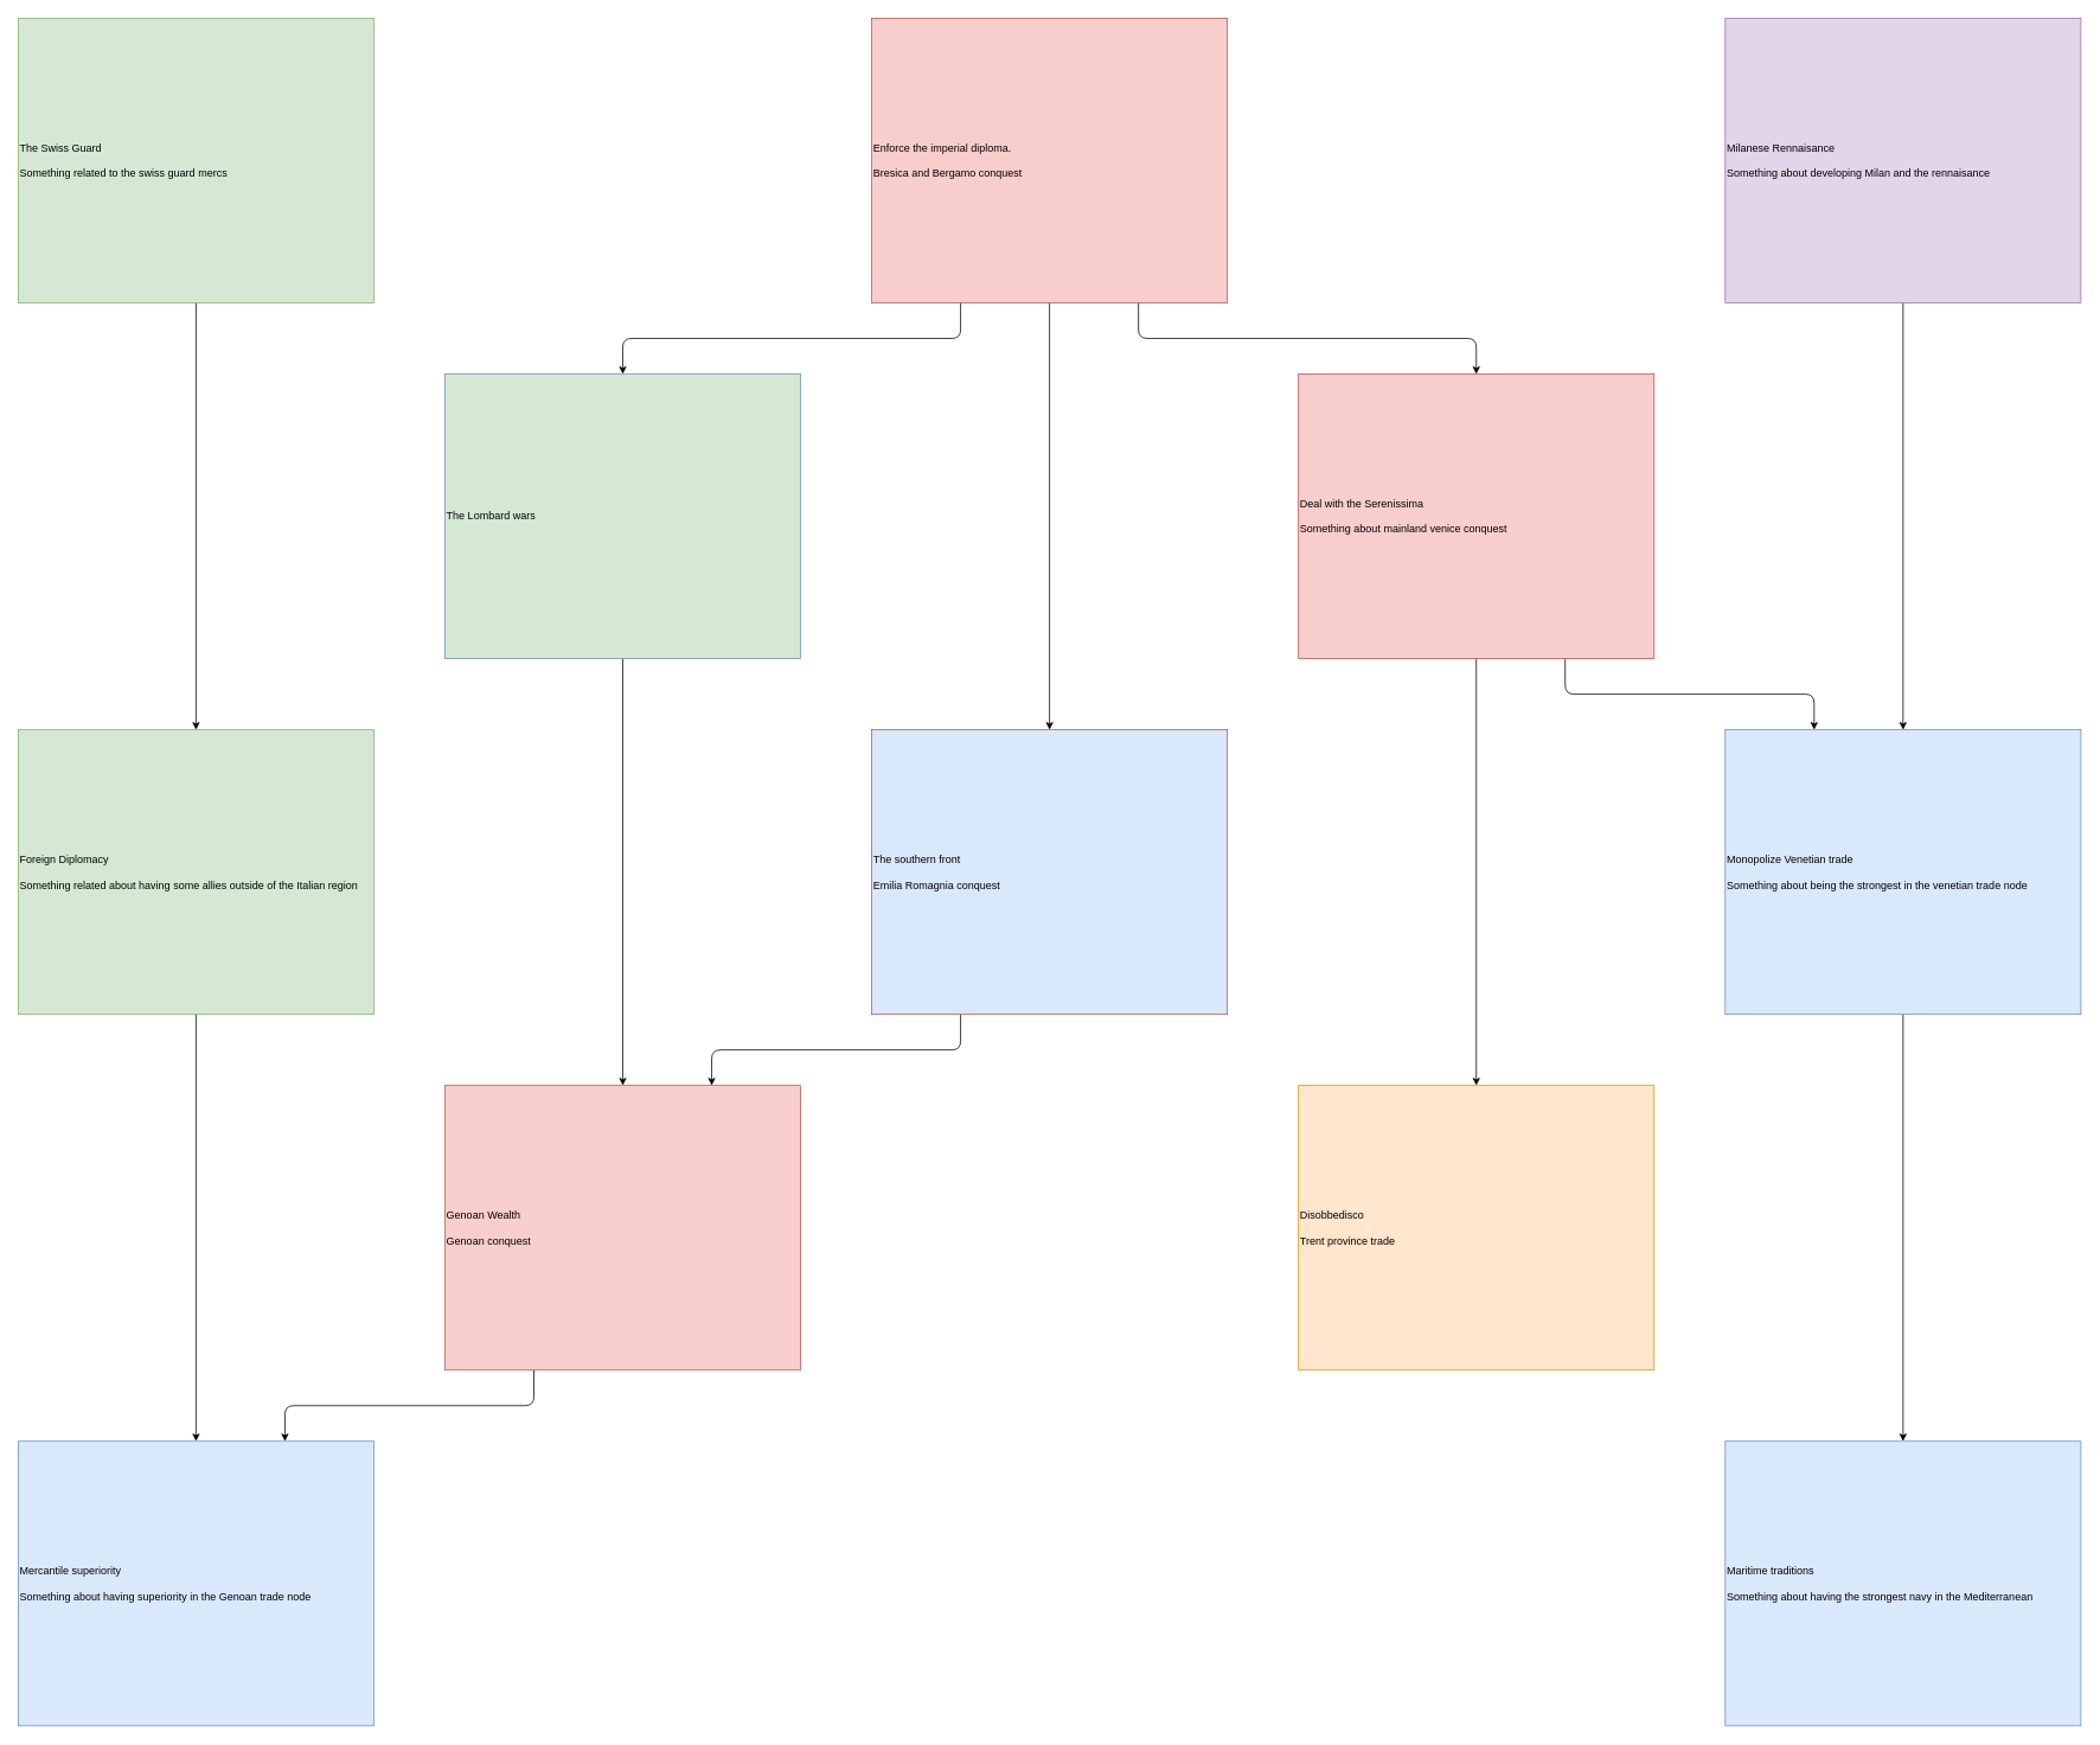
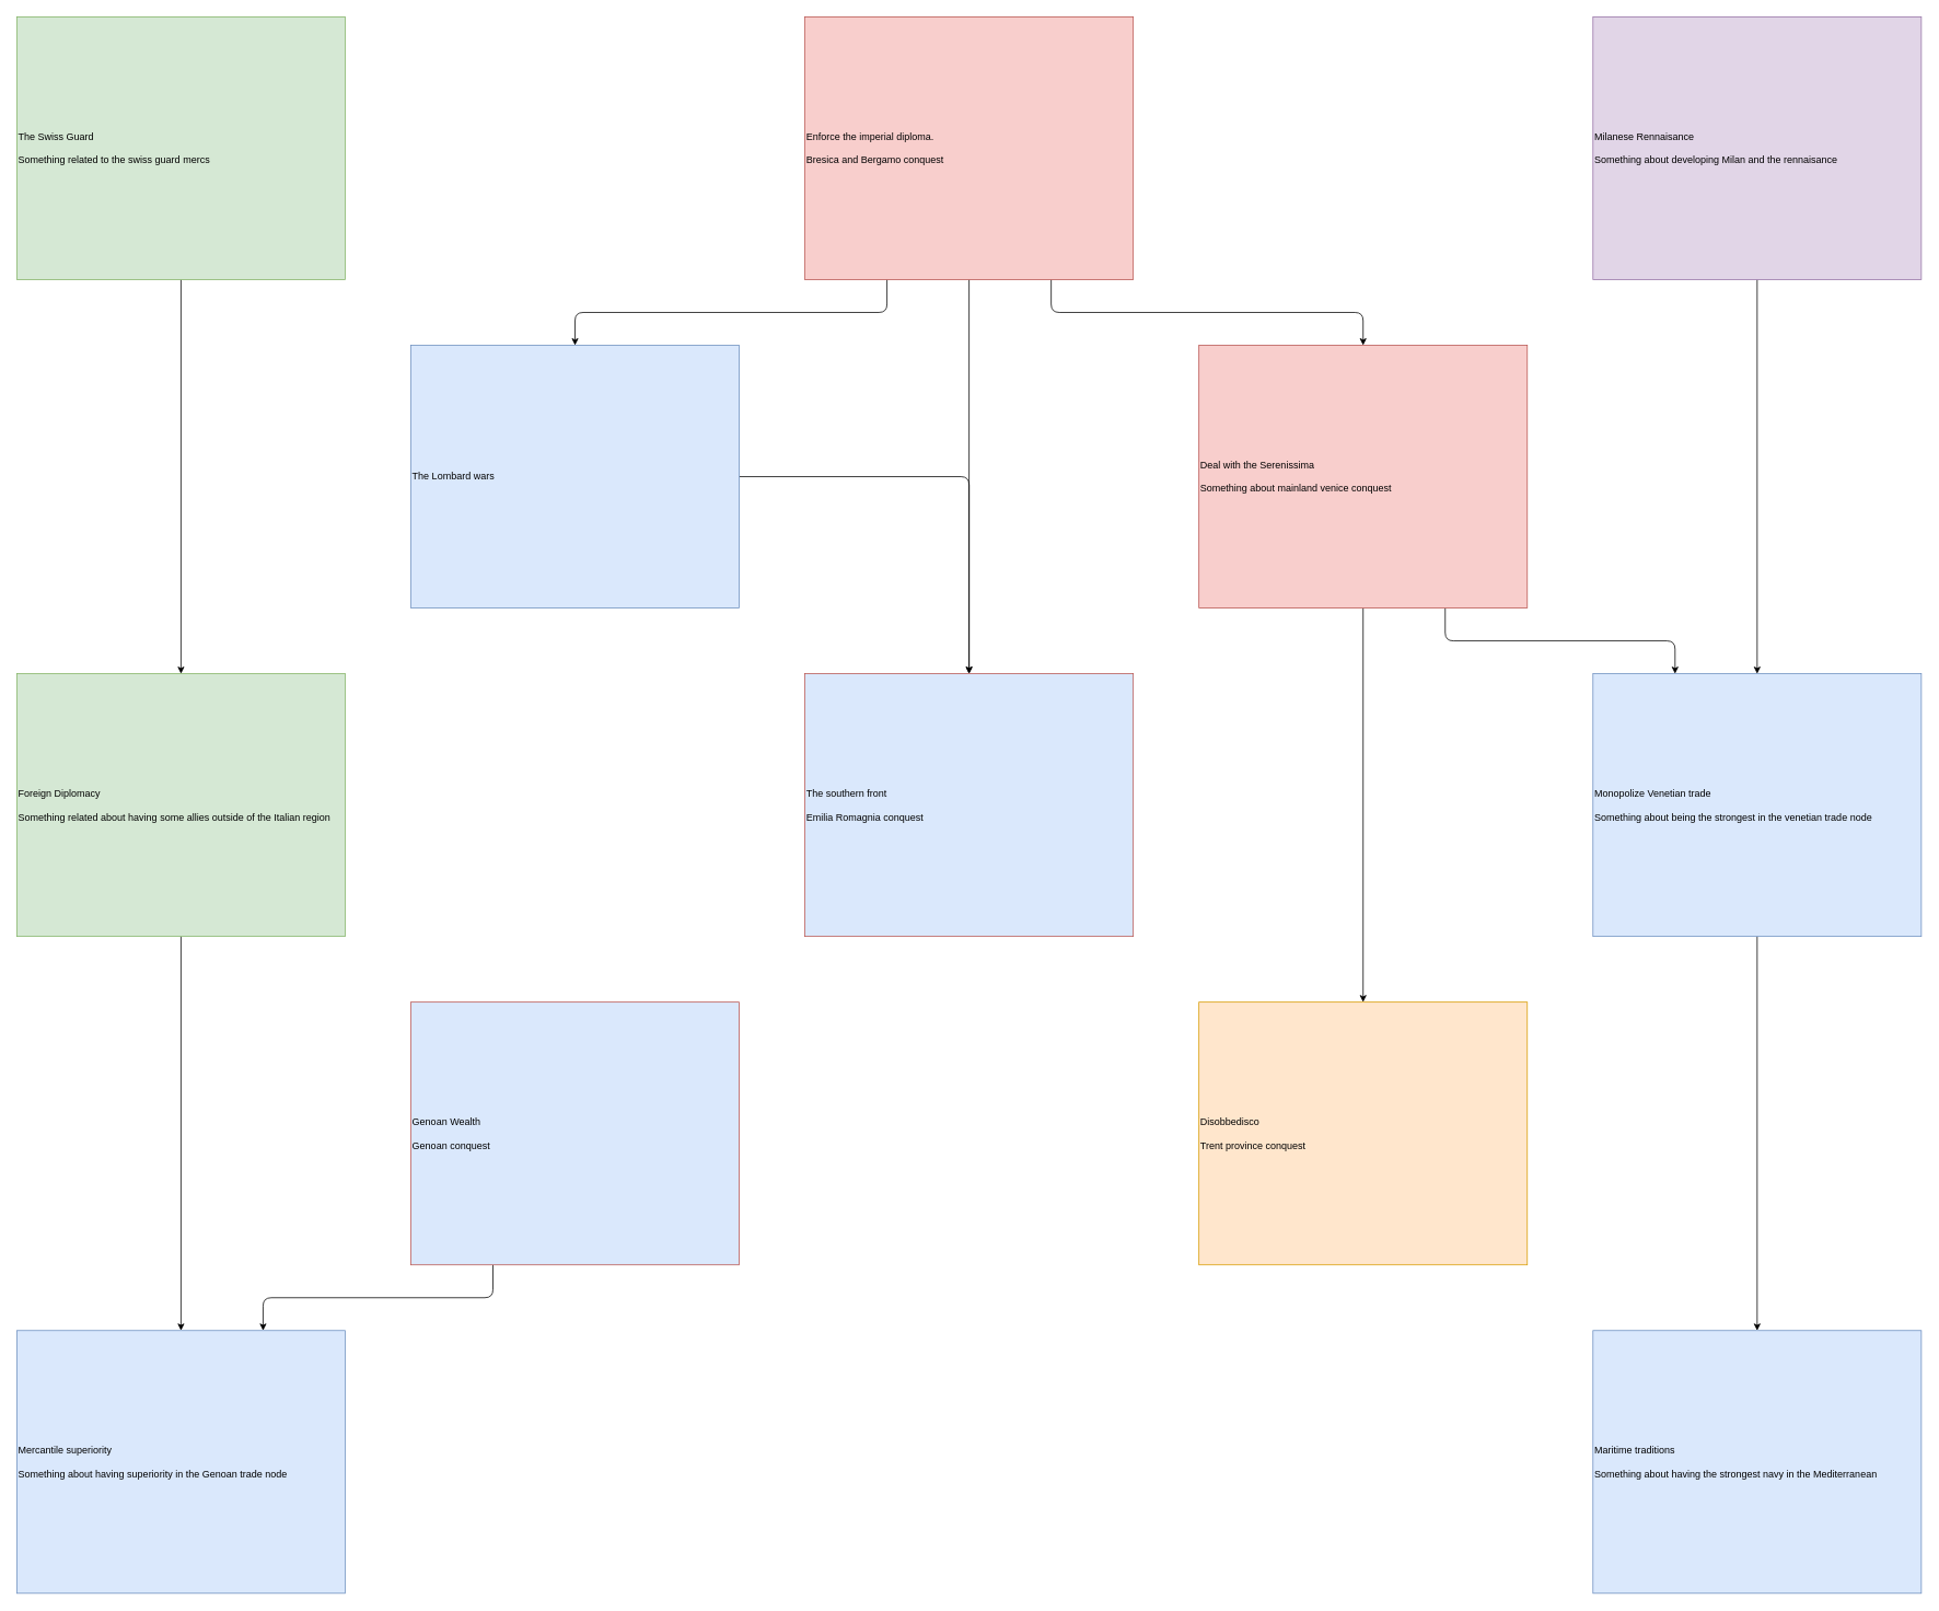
- <mxCell id="23" value="The Lombard wars" style="rounded=0;whiteSpace=wrap;html=1;fillColor=#d5e8d4;strokeColor=#6c8ebf;align=left;" vertex="1" parent="1"><mxGeometry x="500" y="420" width="400" height="320" as="geometry" /></mxCell>
+ <mxCell id="23" value="The Lombard wars" style="rounded=0;whiteSpace=wrap;html=1;fillColor=#dae8fc;strokeColor=#6c8ebf;align=left;" vertex="1" parent="1"><mxGeometry x="500" y="420" width="400" height="320" as="geometry" /></mxCell>
- <mxCell id="22" value="" style="edgeStyle=orthogonalEdgeStyle;rounded=1;orthogonalLoop=1;jettySize=auto;html=1;entryX=0.5;entryY=0;entryDx=0;entryDy=0;" edge="1" parent="1" source="23" target="25"><mxGeometry relative="1" as="geometry"><mxPoint x="655" y="820" as="targetPoint" /></mxGeometry></mxCell>
+ <mxCell id="22" value="" style="edgeStyle=orthogonalEdgeStyle;rounded=1;orthogonalLoop=1;jettySize=auto;html=1;" edge="1" parent="1" source="23" target="12"><mxGeometry relative="1" as="geometry"><mxPoint x="655" y="820" as="targetPoint" /></mxGeometry></mxCell>
- <mxCell id="11" style="edgeStyle=orthogonalEdgeStyle;rounded=1;orthogonalLoop=1;jettySize=auto;html=1;exitX=0.25;exitY=1;exitDx=0;exitDy=0;entryX=0.75;entryY=0;entryDx=0;entryDy=0;" edge="1" parent="1" source="12" target="25"><mxGeometry relative="1" as="geometry" /></mxCell>
- <mxCell id="25" value="&lt;span&gt;Genoan Wealth&lt;br&gt;&lt;br&gt;Genoan conquest&lt;br&gt;&lt;/span&gt;" style="rounded=0;whiteSpace=wrap;html=1;fillColor=#f8cecc;strokeColor=#b85450;align=left;" vertex="1" parent="1"><mxGeometry x="500" y="1220" width="400" height="320" as="geometry" /></mxCell>
+ <mxCell id="25" value="&lt;span&gt;Genoan Wealth&lt;br&gt;&lt;br&gt;Genoan conquest&lt;br&gt;&lt;/span&gt;" style="rounded=0;whiteSpace=wrap;html=1;fillColor=#dae8fc;strokeColor=#b85450;align=left;" vertex="1" parent="1"><mxGeometry x="500" y="1220" width="400" height="320" as="geometry" /></mxCell>
- <mxCell id="21" value="Disobbedisco&lt;br&gt;&lt;br&gt;Trent province trade" style="rounded=0;whiteSpace=wrap;html=1;fillColor=#ffe6cc;strokeColor=#d79b00;align=left;" vertex="1" parent="1"><mxGeometry x="1460" y="1220" width="400" height="320" as="geometry" /></mxCell>
+ <mxCell id="21" value="Disobbedisco&lt;br&gt;&lt;br&gt;Trent province conquest" style="rounded=0;whiteSpace=wrap;html=1;fillColor=#ffe6cc;strokeColor=#d79b00;align=left;" vertex="1" parent="1"><mxGeometry x="1460" y="1220" width="400" height="320" as="geometry" /></mxCell>
